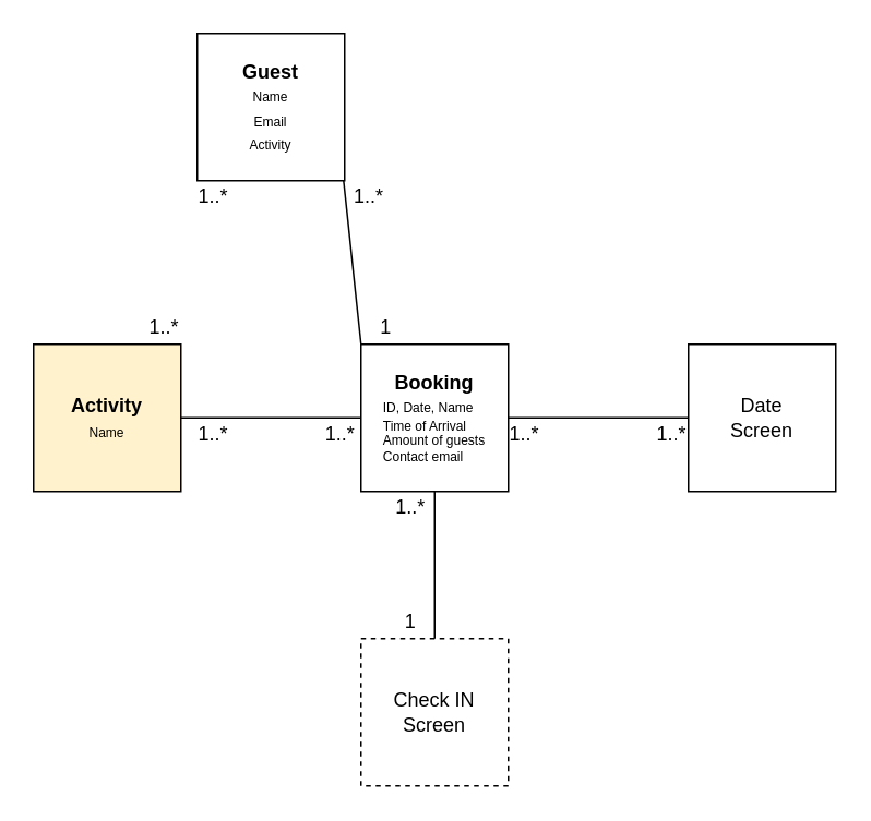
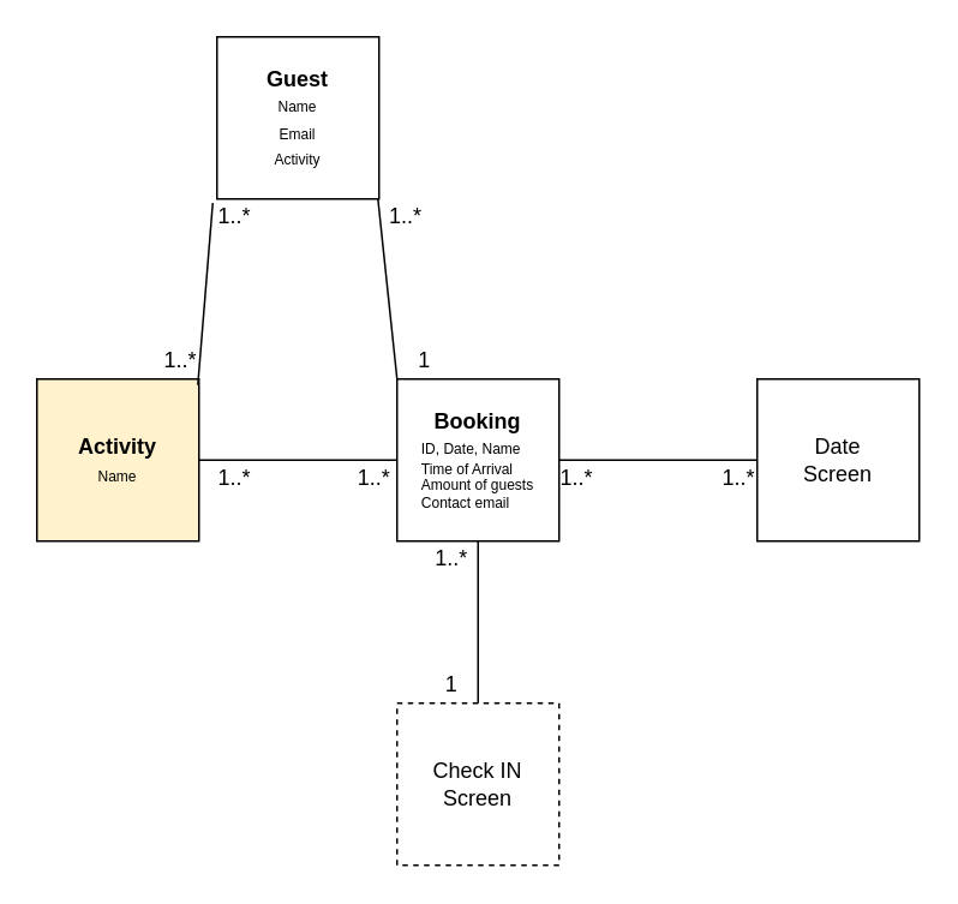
+ <mxCell id="8" value="" style="endArrow=none;html=1;entryX=-0.026;entryY=1.024;entryDx=0;entryDy=0;entryPerimeter=0;exitX=0.993;exitY=0.037;exitDx=0;exitDy=0;exitPerimeter=0;" parent="1" source="5" target="6" edge="1"><mxGeometry width="50" height="50" relative="1" as="geometry"><mxPoint x="-80" y="170" as="sourcePoint" /><mxPoint x="-30" y="120" as="targetPoint" /></mxGeometry></mxCell>
